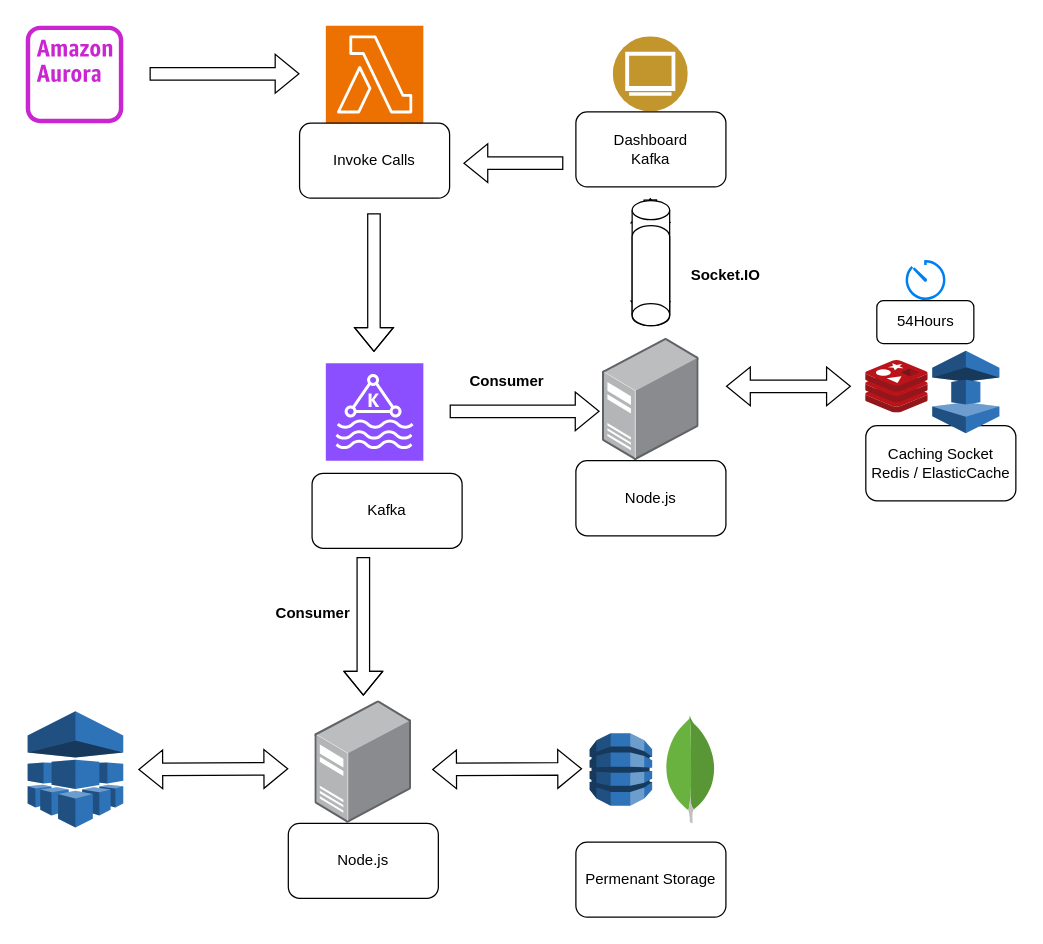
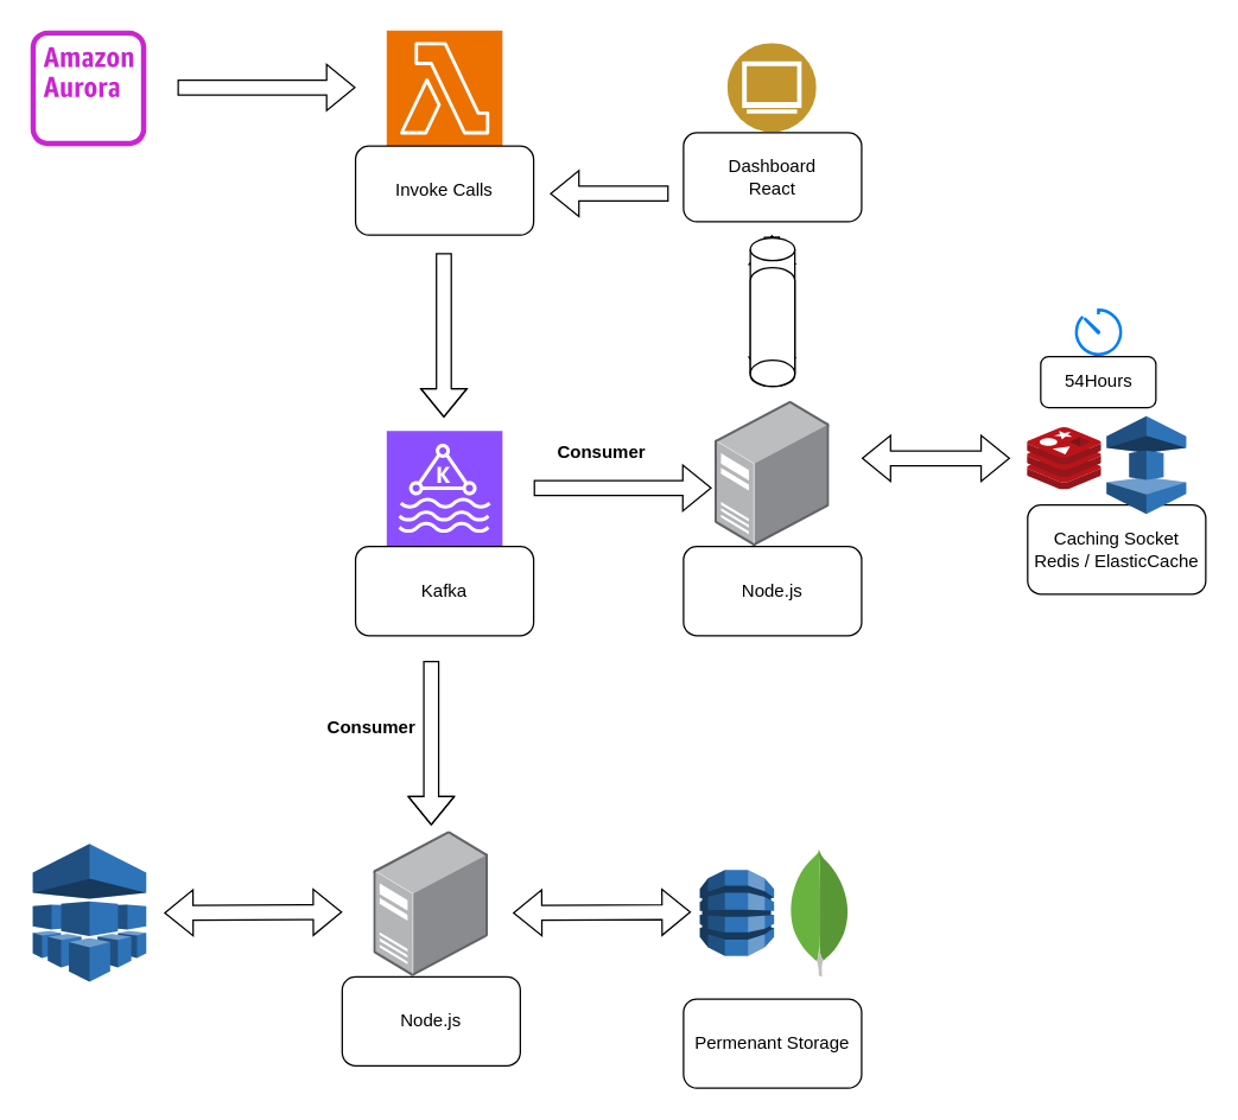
- <mxCell id="11" value="Dashboard&lt;br&gt;Kafka" style="rounded=1;whiteSpace=wrap;html=1;" parent="1" vertex="1"><mxGeometry x="460" y="89" width="120" height="60" as="geometry" /></mxCell>
+ <mxCell id="11" value="Dashboard&lt;br&gt;React" style="rounded=1;whiteSpace=wrap;html=1;" parent="1" vertex="1"><mxGeometry x="460" y="89" width="120" height="60" as="geometry" /></mxCell>
- <mxCell id="37" value="&lt;b&gt;Socket.IO&lt;br&gt;&lt;/b&gt;" style="text;html=1;strokeColor=none;fillColor=none;align=center;verticalAlign=middle;whiteSpace=wrap;rounded=0;" vertex="1" parent="1"><mxGeometry x="550" y="205" width="60" height="30" as="geometry" /></mxCell>
- <mxCell id="8" value="Kafka" style="rounded=1;whiteSpace=wrap;html=1;" parent="1" vertex="1"><mxGeometry x="249" y="378" width="120" height="60" as="geometry" /></mxCell>
+ <mxCell id="8" value="Kafka" style="rounded=1;whiteSpace=wrap;html=1;" parent="1" vertex="1"><mxGeometry x="239" y="368" width="120" height="60" as="geometry" /></mxCell>
